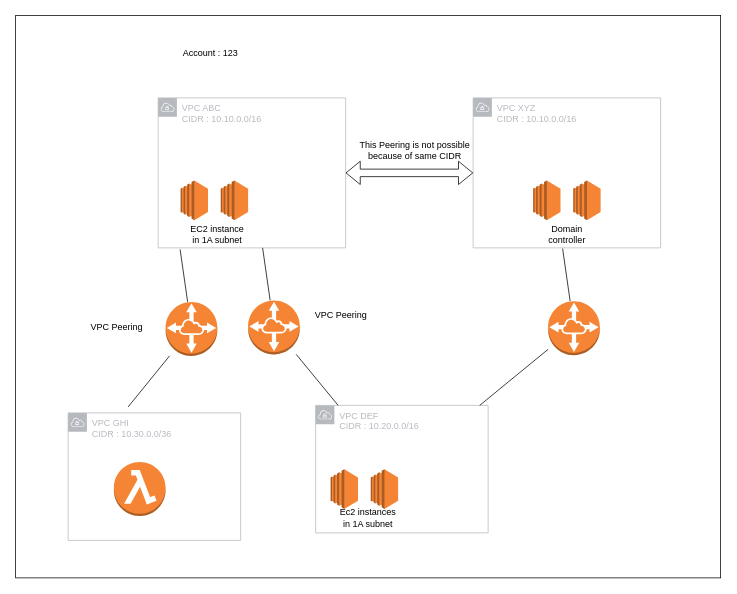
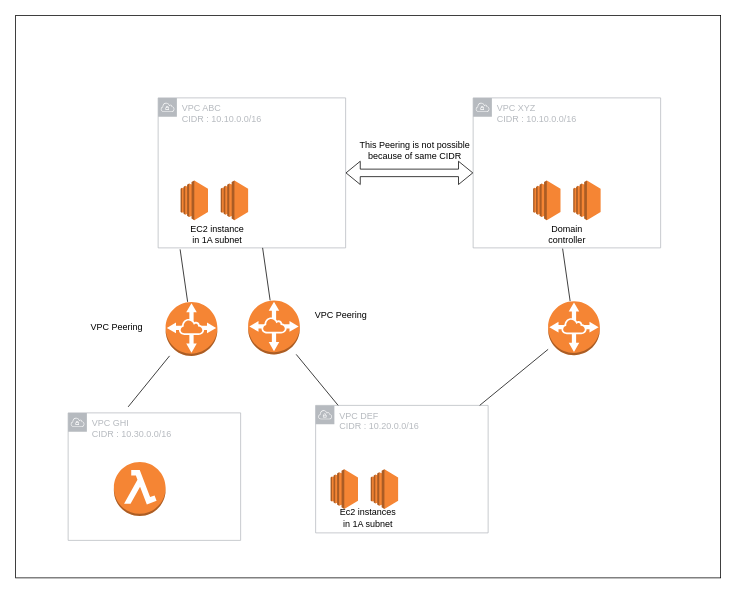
- <mxCell id="24" value="Account : 123" style="text;html=1;strokeColor=none;fillColor=none;align=center;verticalAlign=middle;whiteSpace=wrap;rounded=0;" vertex="1" parent="1"><mxGeometry x="240" y="60" width="80" height="20" as="geometry" /></mxCell>
- <mxCell id="25" value="&lt;div&gt;VPC GHI&lt;br&gt;&lt;/div&gt;&lt;div&gt;CIDR : 10.30.0.0/36&lt;br&gt;&lt;/div&gt;" style="outlineConnect=0;gradientColor=none;html=1;whiteSpace=wrap;fontSize=12;fontStyle=0;shape=mxgraph.aws4.group;grIcon=mxgraph.aws4.group_vpc;strokeColor=#B6BABF;fillColor=none;verticalAlign=top;align=left;spacingLeft=30;fontColor=#B6BABF;dashed=0;" vertex="1" parent="1"><mxGeometry x="90" y="550" width="230" height="170" as="geometry" /></mxCell>
+ <mxCell id="25" value="&lt;div&gt;VPC GHI&lt;br&gt;&lt;/div&gt;&lt;div&gt;CIDR : 10.30.0.0/16&lt;br&gt;&lt;/div&gt;" style="outlineConnect=0;gradientColor=none;html=1;whiteSpace=wrap;fontSize=12;fontStyle=0;shape=mxgraph.aws4.group;grIcon=mxgraph.aws4.group_vpc;strokeColor=#B6BABF;fillColor=none;verticalAlign=top;align=left;spacingLeft=30;fontColor=#B6BABF;dashed=0;" vertex="1" parent="1"><mxGeometry x="90" y="550" width="230" height="170" as="geometry" /></mxCell>
